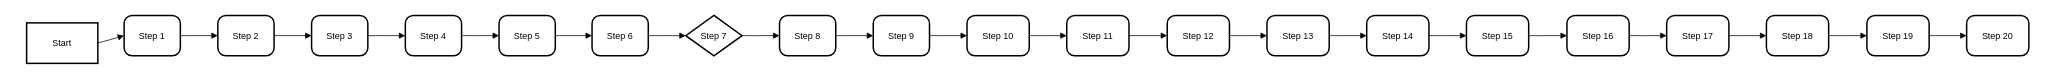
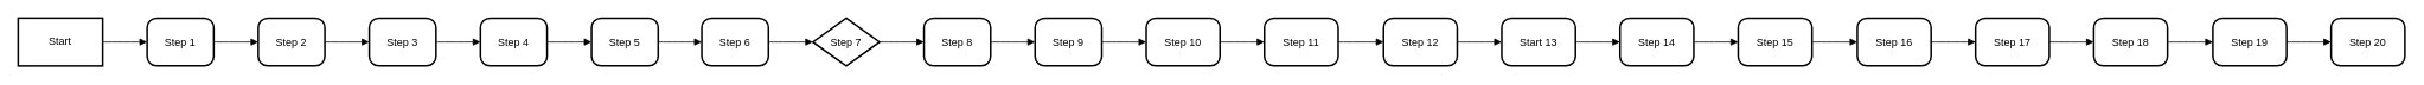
- <mxCell id="15" value="Step 13" style="rounded=1;arcSize=20;strokeWidth=2" vertex="1" parent="1"><mxGeometry x="1689" y="20" width="83" height="54" as="geometry" /></mxCell>
+ <mxCell id="15" value="Start 13" style="rounded=1;arcSize=20;strokeWidth=2" vertex="1" parent="1"><mxGeometry x="1689" y="20" width="83" height="54" as="geometry" /></mxCell>
- <mxCell id="2" value="Start" style="whiteSpace=wrap;strokeWidth=2;" vertex="1" parent="1"><mxGeometry x="35" y="30" width="95" height="54" as="geometry" /></mxCell>
+ <mxCell id="2" value="Start" style="whiteSpace=wrap;strokeWidth=2;" vertex="1" parent="1"><mxGeometry x="20" y="20" width="95" height="54" as="geometry" /></mxCell>
